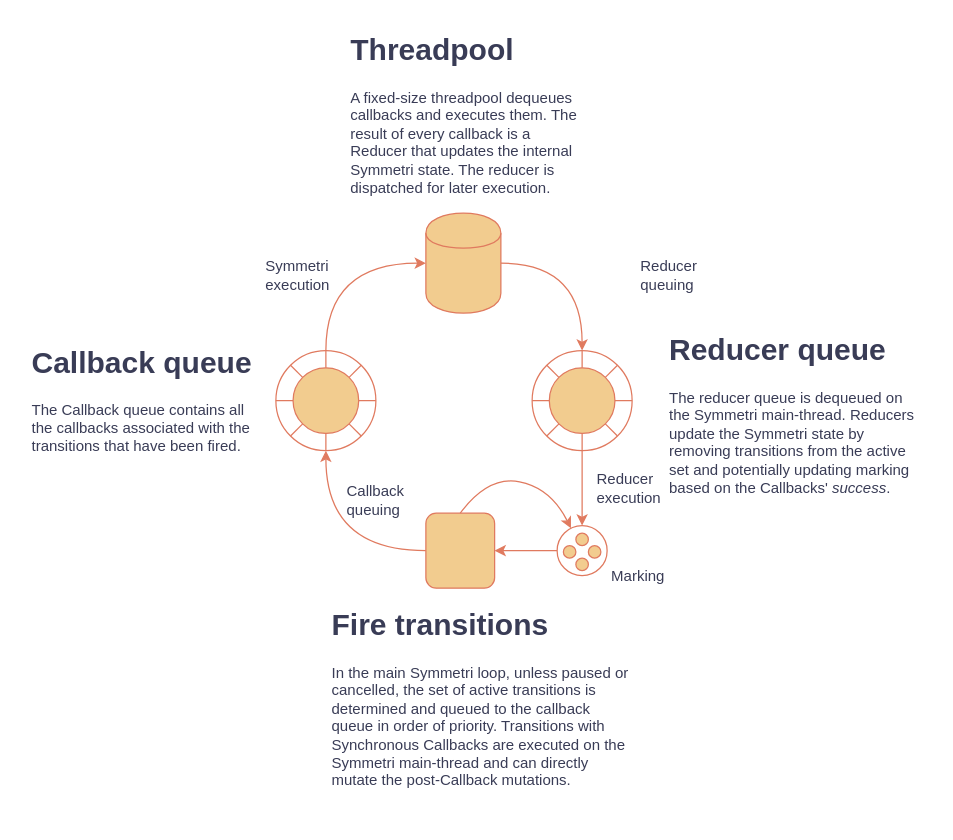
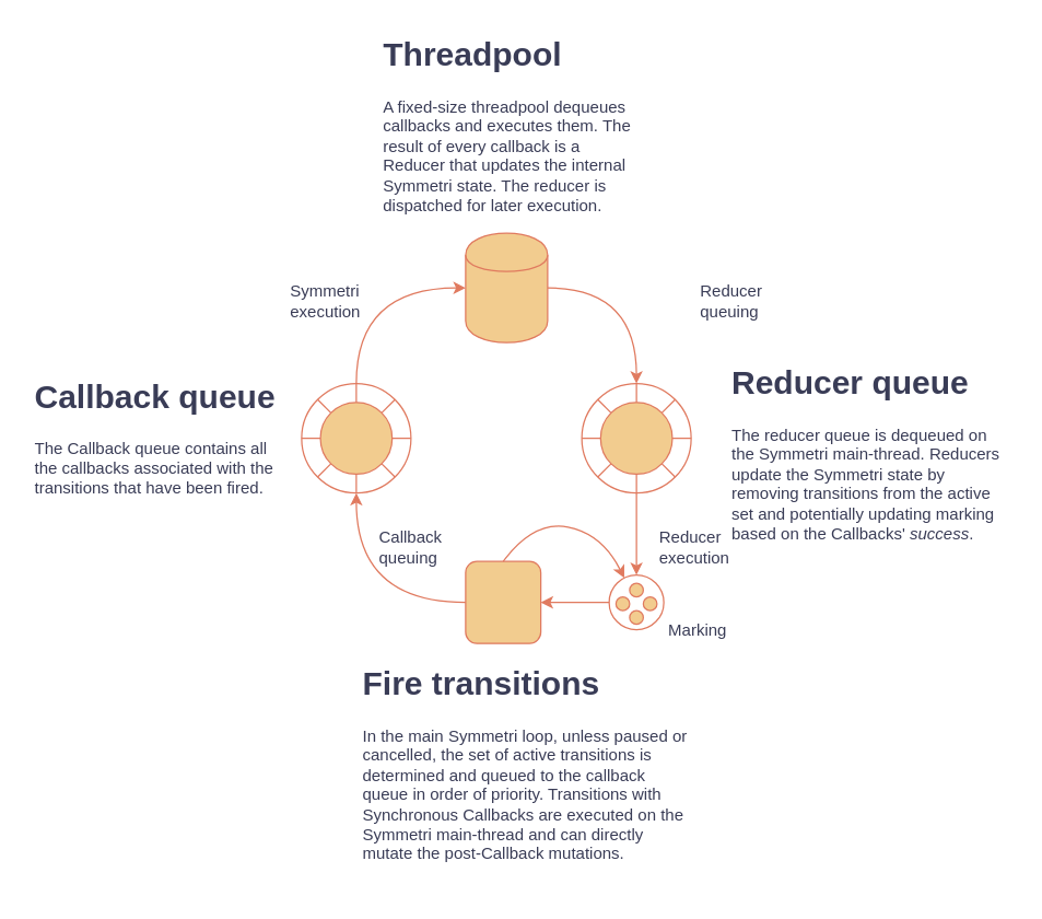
- <mxCell id="43" value="Reducer execution" style="text;html=1;strokeColor=none;fillColor=none;align=left;verticalAlign=middle;whiteSpace=wrap;rounded=1;labelBackgroundColor=none;fontColor=#393C56;" vertex="1" parent="1"><mxGeometry x="475" y="380" width="40" height="20" as="geometry" /></mxCell>
+ <mxCell id="43" value="Reducer execution" style="text;html=1;strokeColor=none;fillColor=none;align=left;verticalAlign=middle;whiteSpace=wrap;rounded=1;labelBackgroundColor=none;fontColor=#393C56;" vertex="1" parent="1"><mxGeometry x="480" y="390" width="40" height="20" as="geometry" /></mxCell>
